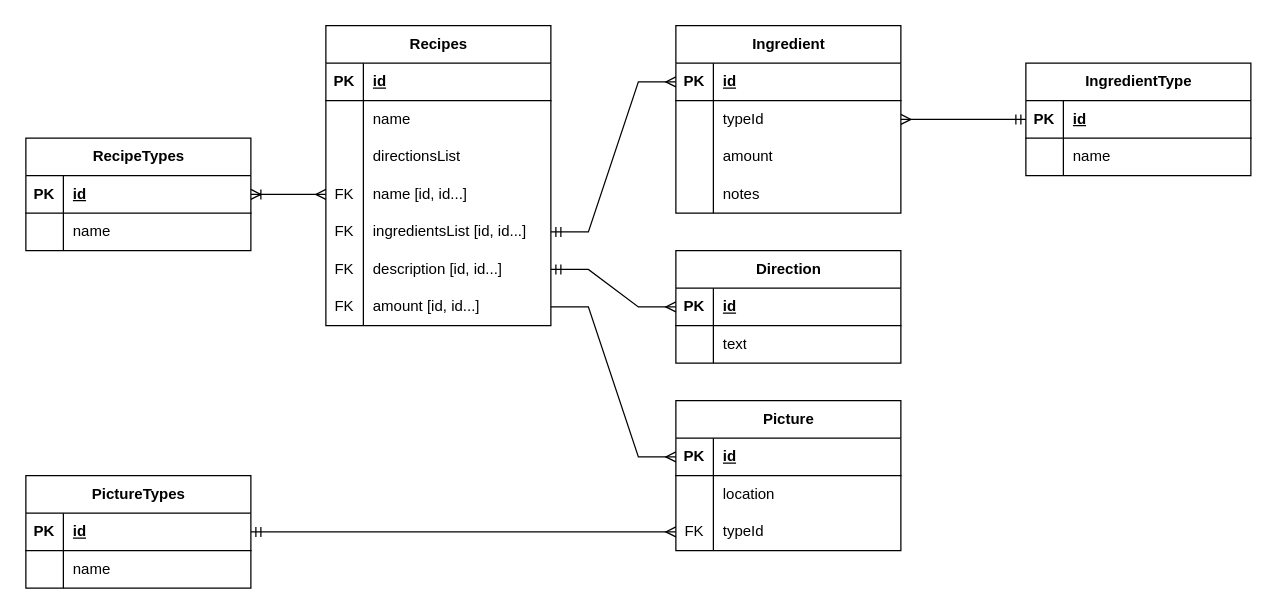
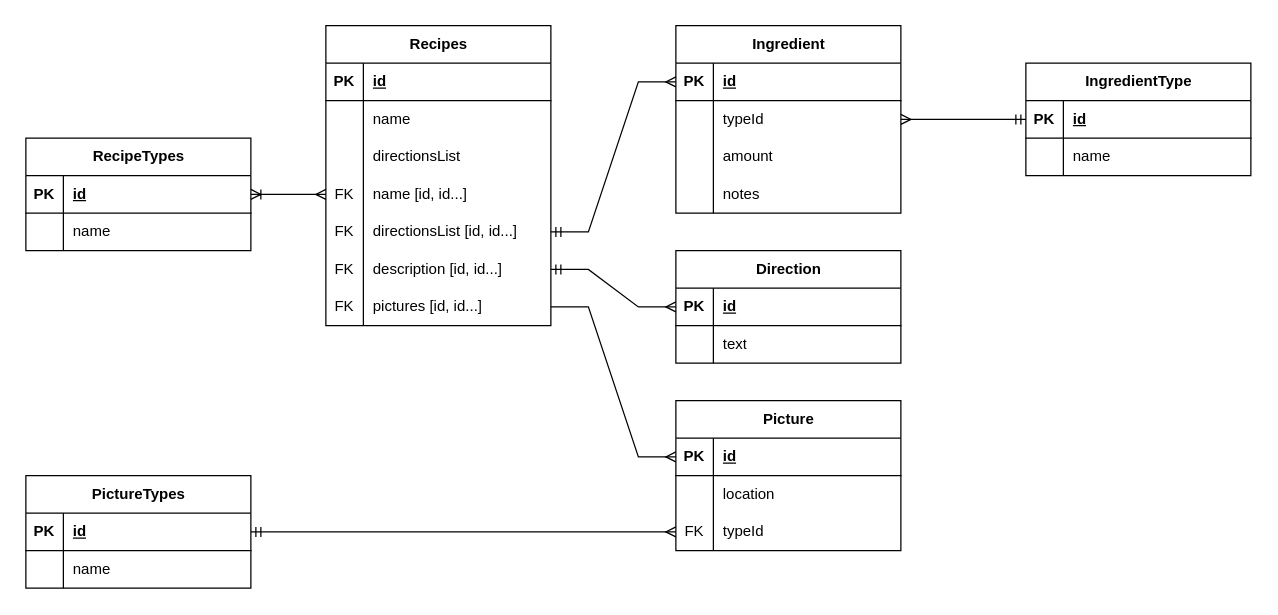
- <mxCell id="17" value="ingredientsList [id, id...]" style="shape=partialRectangle;connectable=0;fillColor=none;top=0;left=0;bottom=0;right=0;align=left;spacingLeft=6;overflow=hidden;whiteSpace=wrap;html=1;" vertex="1" parent="15"><mxGeometry x="30" width="150" height="30" as="geometry"><mxRectangle width="150" height="30" as="alternateBounds" /></mxGeometry></mxCell>
+ <mxCell id="17" value="directionsList [id, id...]" style="shape=partialRectangle;connectable=0;fillColor=none;top=0;left=0;bottom=0;right=0;align=left;spacingLeft=6;overflow=hidden;whiteSpace=wrap;html=1;" vertex="1" parent="15"><mxGeometry x="30" width="150" height="30" as="geometry"><mxRectangle width="150" height="30" as="alternateBounds" /></mxGeometry></mxCell>
- <mxCell id="23" value="amount [id, id...]" style="shape=partialRectangle;connectable=0;fillColor=none;top=0;left=0;bottom=0;right=0;align=left;spacingLeft=6;overflow=hidden;whiteSpace=wrap;html=1;" vertex="1" parent="21"><mxGeometry x="30" width="150" height="30" as="geometry"><mxRectangle width="150" height="30" as="alternateBounds" /></mxGeometry></mxCell>
+ <mxCell id="23" value="pictures [id, id...]" style="shape=partialRectangle;connectable=0;fillColor=none;top=0;left=0;bottom=0;right=0;align=left;spacingLeft=6;overflow=hidden;whiteSpace=wrap;html=1;" vertex="1" parent="21"><mxGeometry x="30" width="150" height="30" as="geometry"><mxRectangle width="150" height="30" as="alternateBounds" /></mxGeometry></mxCell>
